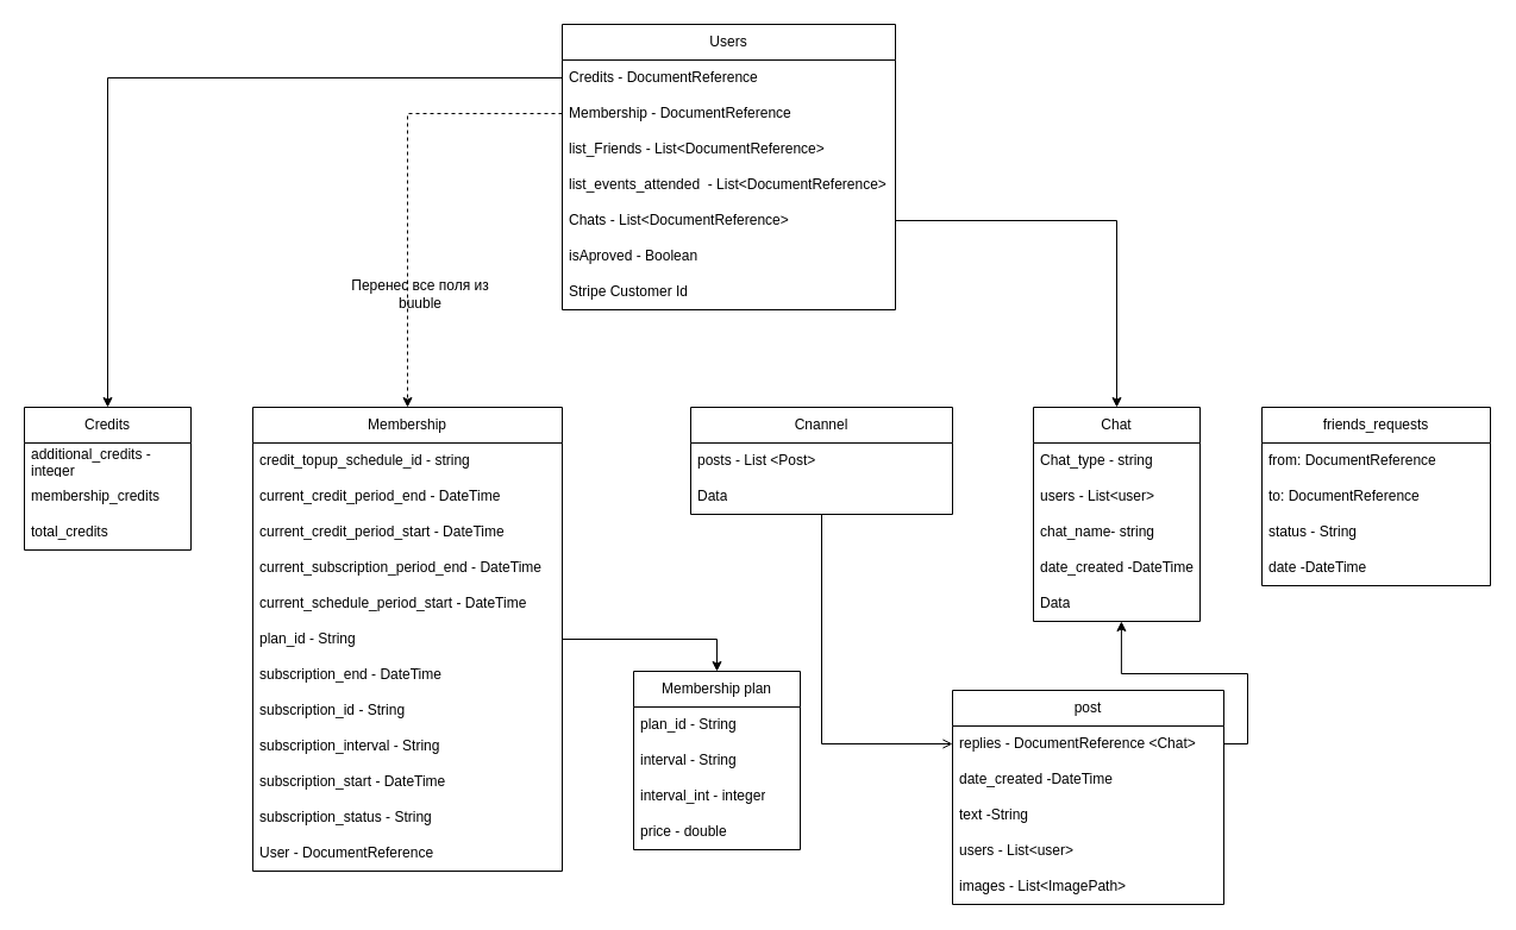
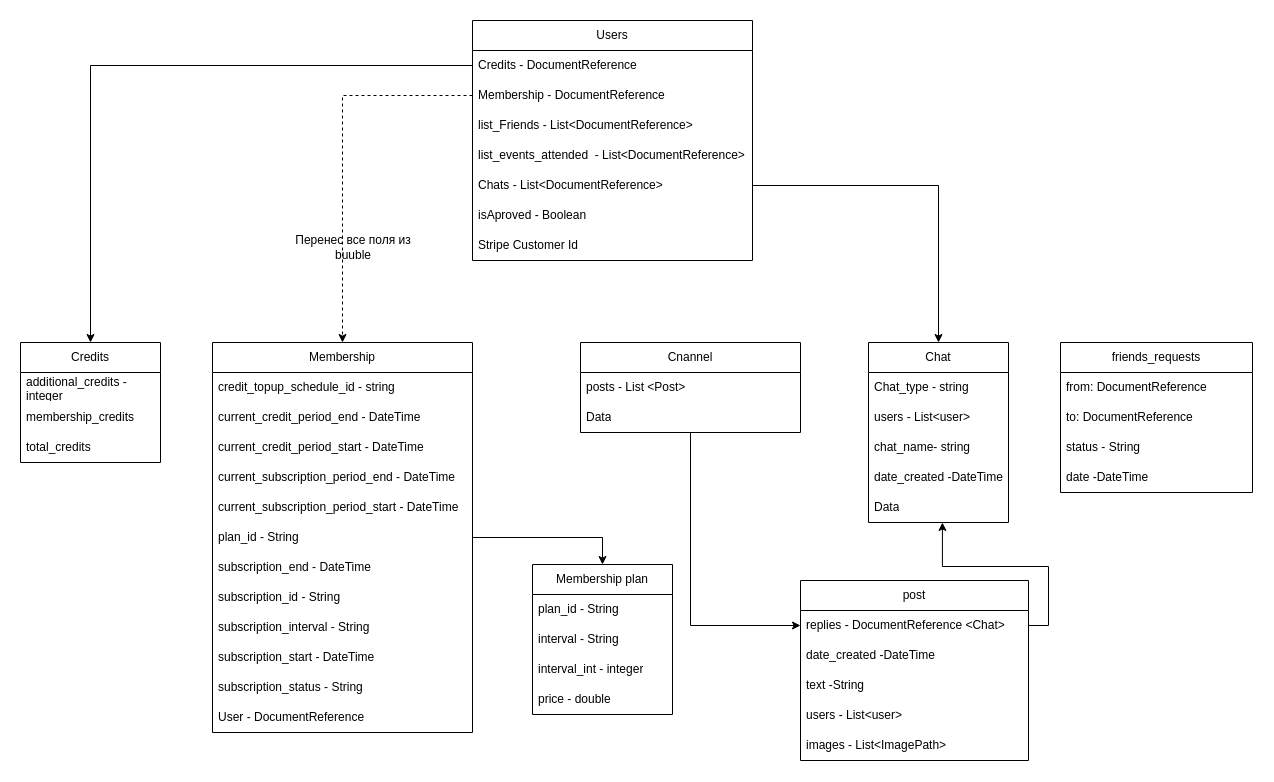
- <mxCell id="15" value="current_schedule_period_start&amp;nbsp;- DateTime" style="text;strokeColor=none;fillColor=none;align=left;verticalAlign=middle;spacingLeft=4;spacingRight=4;overflow=hidden;points=[[0,0.5],[1,0.5]];portConstraint=eastwest;rotatable=0;whiteSpace=wrap;html=1;" parent="10" vertex="1"><mxGeometry y="150" width="260" height="30" as="geometry" /></mxCell>
+ <mxCell id="15" value="current_subscription_period_start&amp;nbsp;- DateTime" style="text;strokeColor=none;fillColor=none;align=left;verticalAlign=middle;spacingLeft=4;spacingRight=4;overflow=hidden;points=[[0,0.5],[1,0.5]];portConstraint=eastwest;rotatable=0;whiteSpace=wrap;html=1;" parent="10" vertex="1"><mxGeometry y="150" width="260" height="30" as="geometry" /></mxCell>
- <mxCell id="42" style="edgeStyle=orthogonalEdgeStyle;rounded=0;orthogonalLoop=1;jettySize=auto;html=1;entryX=0;entryY=0.25;entryDx=0;entryDy=0;endArrow=open;" edge="1" parent="1" source="43" target="52"><mxGeometry relative="1" as="geometry" /></mxCell>
+ <mxCell id="42" style="edgeStyle=orthogonalEdgeStyle;rounded=0;orthogonalLoop=1;jettySize=auto;html=1;entryX=0;entryY=0.25;entryDx=0;entryDy=0;" edge="1" parent="1" source="43" target="52"><mxGeometry relative="1" as="geometry" /></mxCell>
